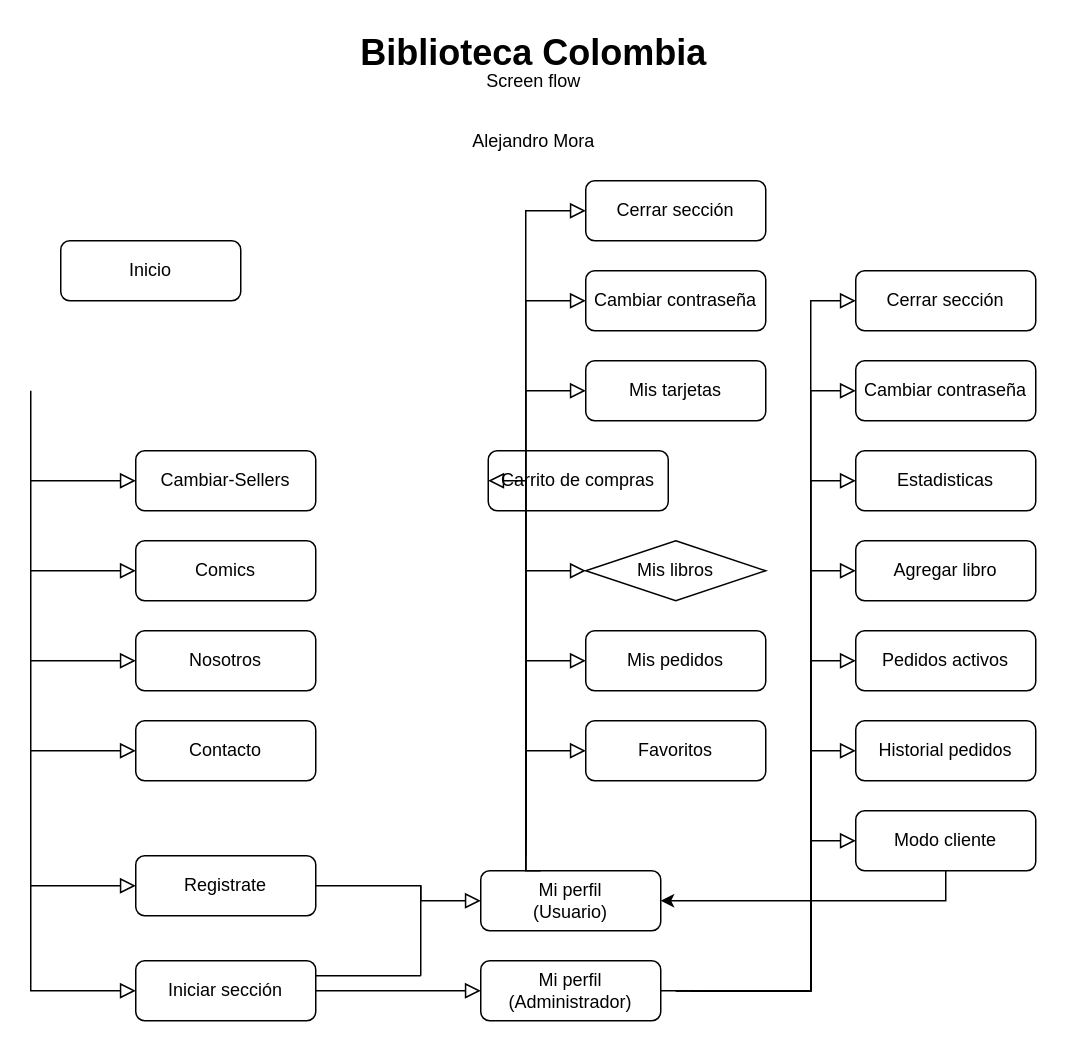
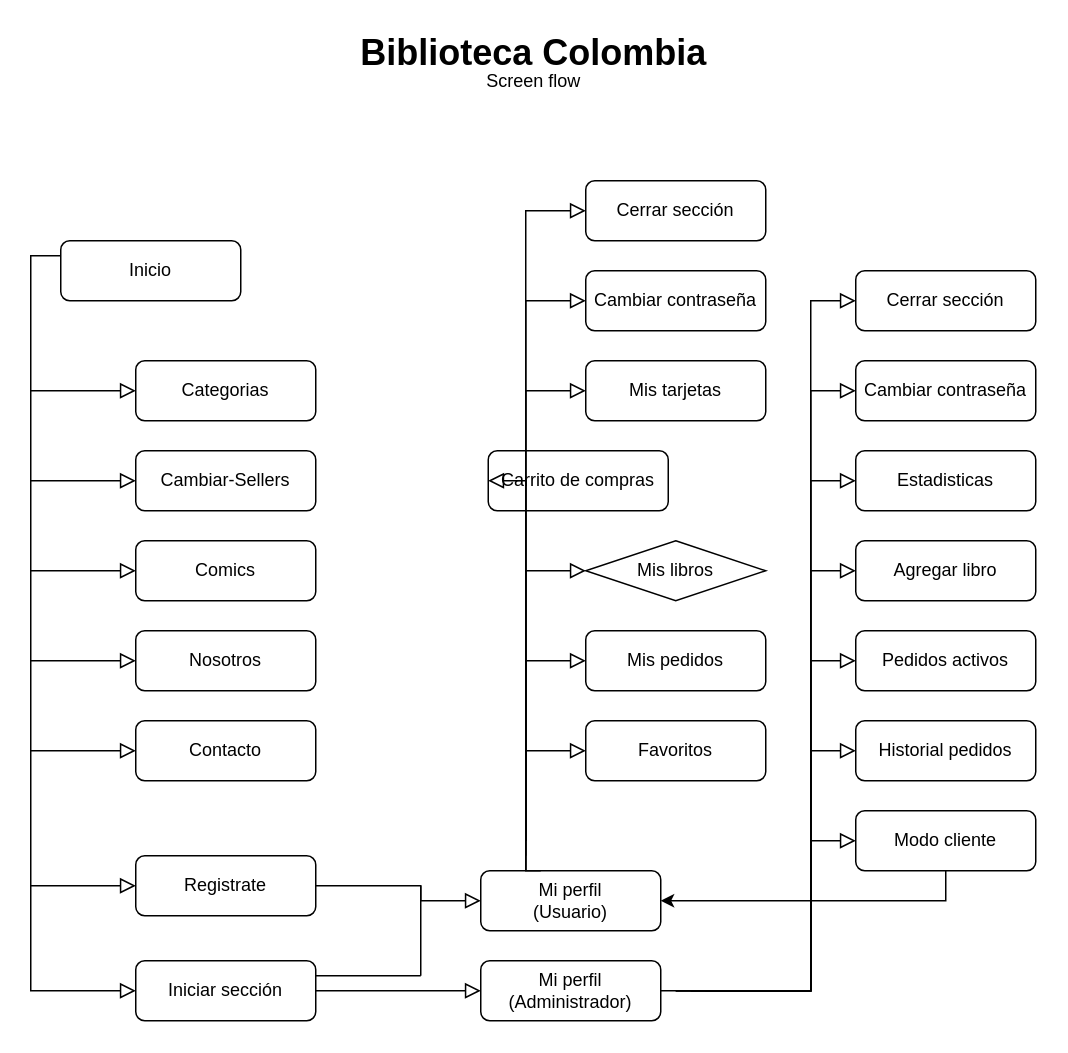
- <mxCell id="54" value="&lt;span style=&quot;font-size: 12px&quot;&gt;Alejandro Mora&lt;/span&gt;" style="text;html=1;align=center;verticalAlign=middle;resizable=0;points=[];autosize=1;strokeColor=none;fillColor=none;fontSize=24;" vertex="1" parent="1"><mxGeometry x="305" y="70" width="100" height="40" as="geometry" /></mxCell>
+ <mxCell id="2" value="" style="rounded=0;html=1;jettySize=auto;orthogonalLoop=1;fontSize=11;endArrow=block;endFill=0;endSize=8;strokeWidth=1;shadow=0;labelBackgroundColor=none;edgeStyle=orthogonalEdgeStyle;entryX=0;entryY=0.5;entryDx=0;entryDy=0;exitX=0;exitY=0.75;exitDx=0;exitDy=0;" parent="1" source="3" target="4" edge="1"><mxGeometry relative="1" as="geometry"><mxPoint x="10" y="230" as="targetPoint" /><Array as="points"><mxPoint x="40" y="170" /><mxPoint x="20" y="170" /><mxPoint x="20" y="260" /></Array></mxGeometry></mxCell>
+ <mxCell id="4" value="Categorias" style="rounded=1;whiteSpace=wrap;html=1;fontSize=12;glass=0;strokeWidth=1;shadow=0;" parent="1" vertex="1"><mxGeometry x="90" y="240" width="120" height="40" as="geometry" /></mxCell>
